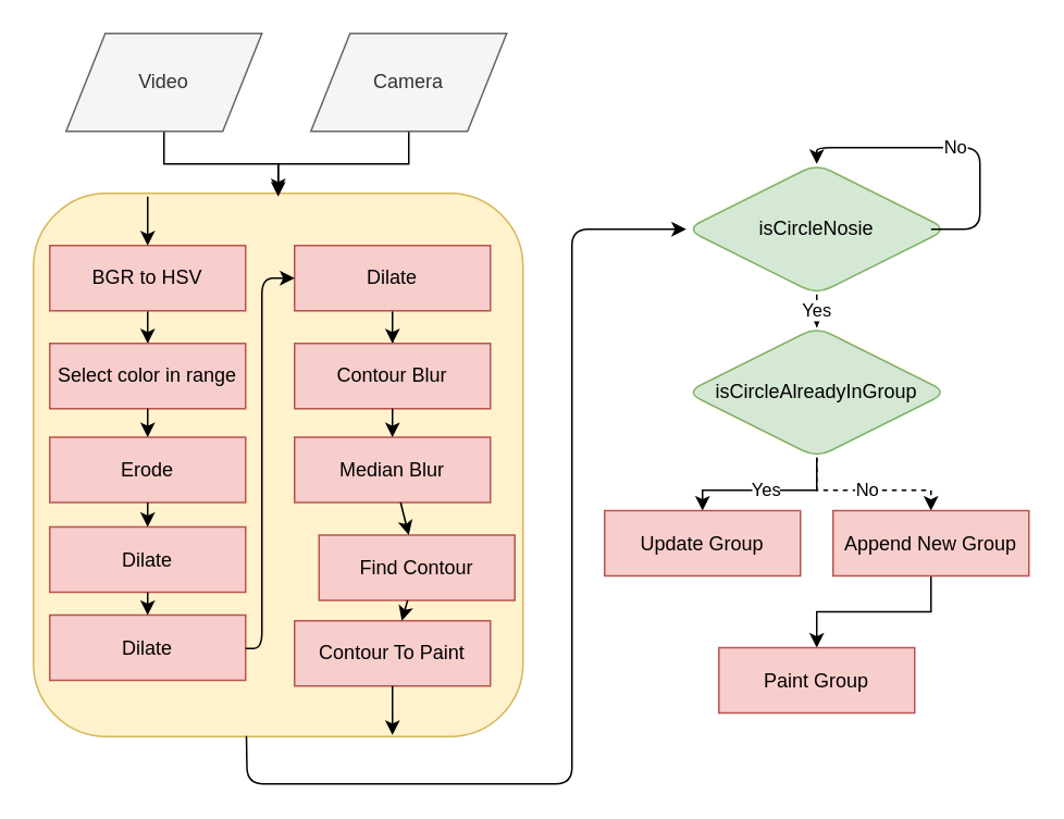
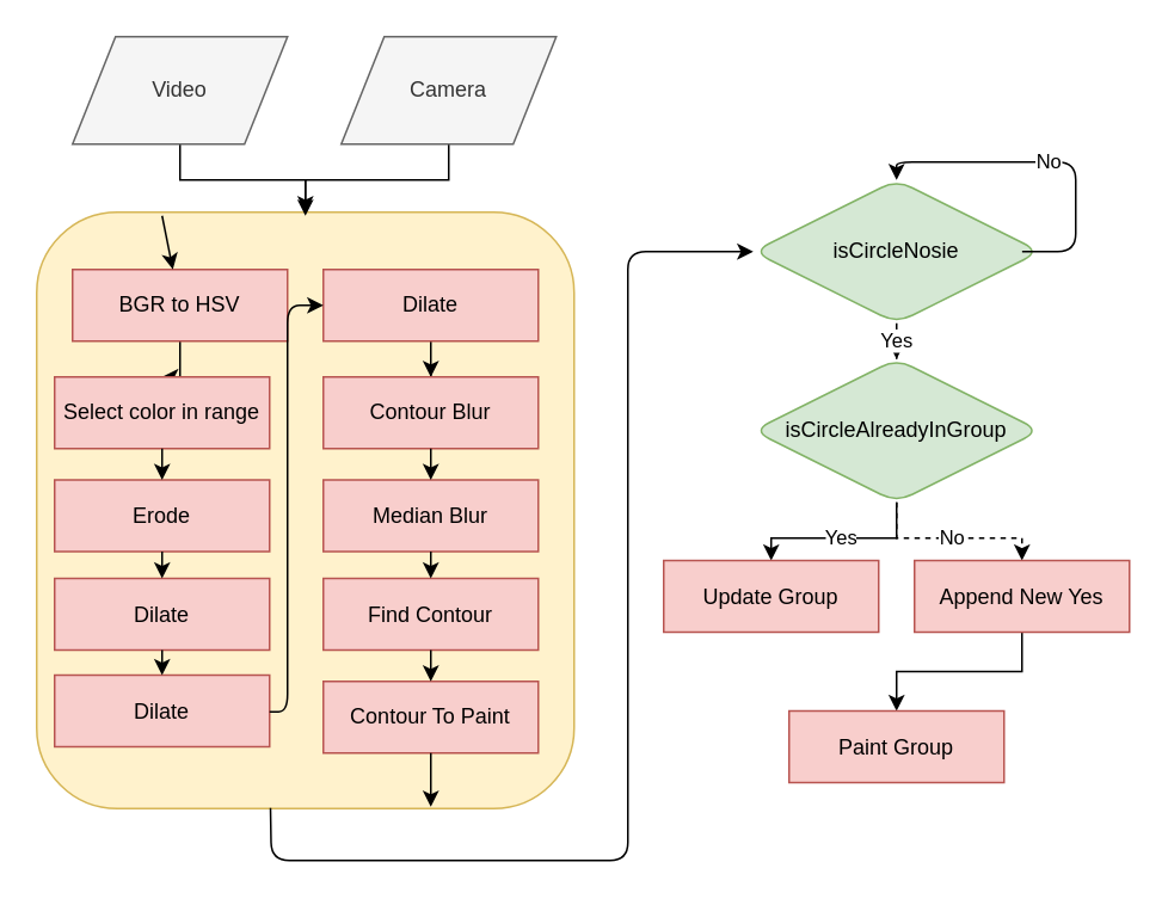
- <mxCell id="8" value="BGR to HSV" style="rounded=0;whiteSpace=wrap;html=1;fillColor=#f8cecc;strokeColor=#b85450;" vertex="1" parent="1"><mxGeometry x="30" y="150" width="120" height="40" as="geometry" /></mxCell>
+ <mxCell id="8" value="BGR to HSV" style="rounded=0;whiteSpace=wrap;html=1;fillColor=#f8cecc;strokeColor=#b85450;" vertex="1" parent="1"><mxGeometry x="40" y="150" width="120" height="40" as="geometry" /></mxCell>
- <mxCell id="35" value="Append New Group" style="rounded=0;whiteSpace=wrap;html=1;fillColor=#f8cecc;strokeColor=#b85450;" vertex="1" parent="1"><mxGeometry x="510" y="312.5" width="120" height="40" as="geometry" /></mxCell>
+ <mxCell id="35" value="Append New Yes" style="rounded=0;whiteSpace=wrap;html=1;fillColor=#f8cecc;strokeColor=#b85450;" vertex="1" parent="1"><mxGeometry x="510" y="312.5" width="120" height="40" as="geometry" /></mxCell>
- <mxCell id="17" value="Find Contour" style="rounded=0;whiteSpace=wrap;html=1;fillColor=#f8cecc;strokeColor=#b85450;" vertex="1" parent="1"><mxGeometry x="195" y="327.5" width="120" height="40" as="geometry" /></mxCell>
+ <mxCell id="17" value="Find Contour" style="rounded=0;whiteSpace=wrap;html=1;fillColor=#f8cecc;strokeColor=#b85450;" vertex="1" parent="1"><mxGeometry x="180" y="322.5" width="120" height="40" as="geometry" /></mxCell>
